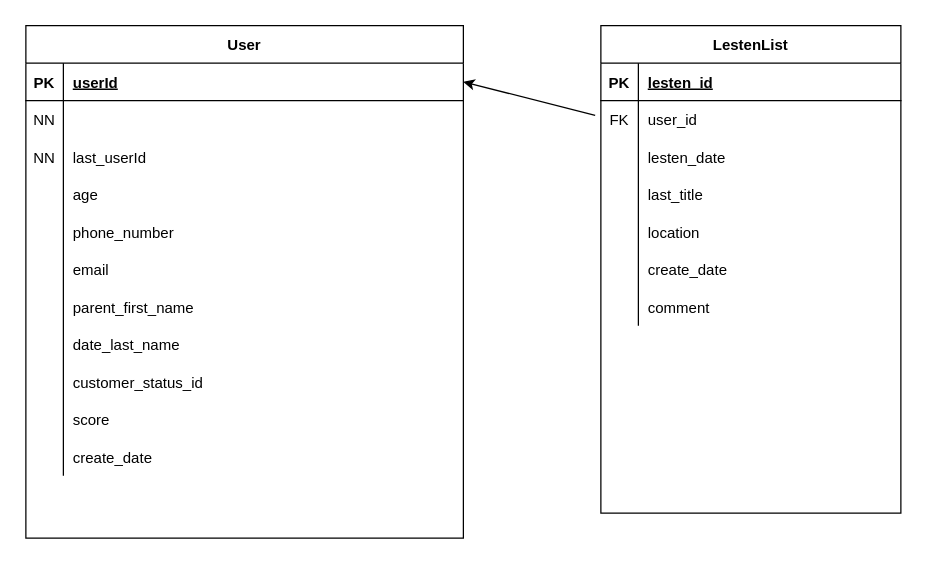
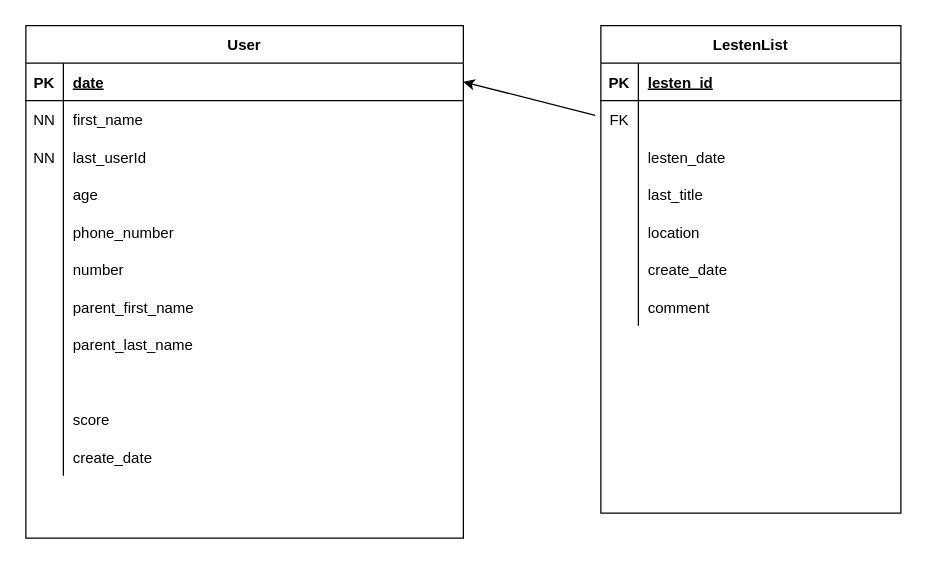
- <mxCell id="5" value="userId" style="shape=partialRectangle;connectable=0;fillColor=none;top=0;left=0;bottom=0;right=0;align=left;spacingLeft=6;fontStyle=5;overflow=hidden;" parent="3" vertex="1"><mxGeometry x="30" width="320" height="30" as="geometry" /></mxCell>
+ <mxCell id="5" value="date" style="shape=partialRectangle;connectable=0;fillColor=none;top=0;left=0;bottom=0;right=0;align=left;spacingLeft=6;fontStyle=5;overflow=hidden;" parent="3" vertex="1"><mxGeometry x="30" width="320" height="30" as="geometry" /></mxCell>
+ <mxCell id="8" value="first_name" style="shape=partialRectangle;connectable=0;fillColor=none;top=0;left=0;bottom=0;right=0;align=left;spacingLeft=6;overflow=hidden;" parent="6" vertex="1"><mxGeometry x="30" width="320" height="30" as="geometry" /></mxCell>
- <mxCell id="42" value="user_id" style="shape=partialRectangle;connectable=0;fillColor=none;top=0;left=0;bottom=0;right=0;align=left;spacingLeft=6;overflow=hidden;" parent="40" vertex="1"><mxGeometry x="30" width="210" height="30" as="geometry" /></mxCell>
- <mxCell id="20" value="email" style="shape=partialRectangle;connectable=0;fillColor=none;top=0;left=0;bottom=0;right=0;align=left;spacingLeft=6;overflow=hidden;" parent="18" vertex="1"><mxGeometry x="30" width="320" height="30" as="geometry" /></mxCell>
+ <mxCell id="20" value="number" style="shape=partialRectangle;connectable=0;fillColor=none;top=0;left=0;bottom=0;right=0;align=left;spacingLeft=6;overflow=hidden;" parent="18" vertex="1"><mxGeometry x="30" width="320" height="30" as="geometry" /></mxCell>
- <mxCell id="26" value="date_last_name" style="shape=partialRectangle;connectable=0;fillColor=none;top=0;left=0;bottom=0;right=0;align=left;spacingLeft=6;overflow=hidden;" parent="24" vertex="1"><mxGeometry x="30" width="320" height="30" as="geometry" /></mxCell>
+ <mxCell id="26" value="parent_last_name" style="shape=partialRectangle;connectable=0;fillColor=none;top=0;left=0;bottom=0;right=0;align=left;spacingLeft=6;overflow=hidden;" parent="24" vertex="1"><mxGeometry x="30" width="320" height="30" as="geometry" /></mxCell>
- <mxCell id="29" value="customer_status_id" style="shape=partialRectangle;connectable=0;fillColor=none;top=0;left=0;bottom=0;right=0;align=left;spacingLeft=6;overflow=hidden;" parent="27" vertex="1"><mxGeometry x="30" width="320" height="30" as="geometry" /></mxCell>
